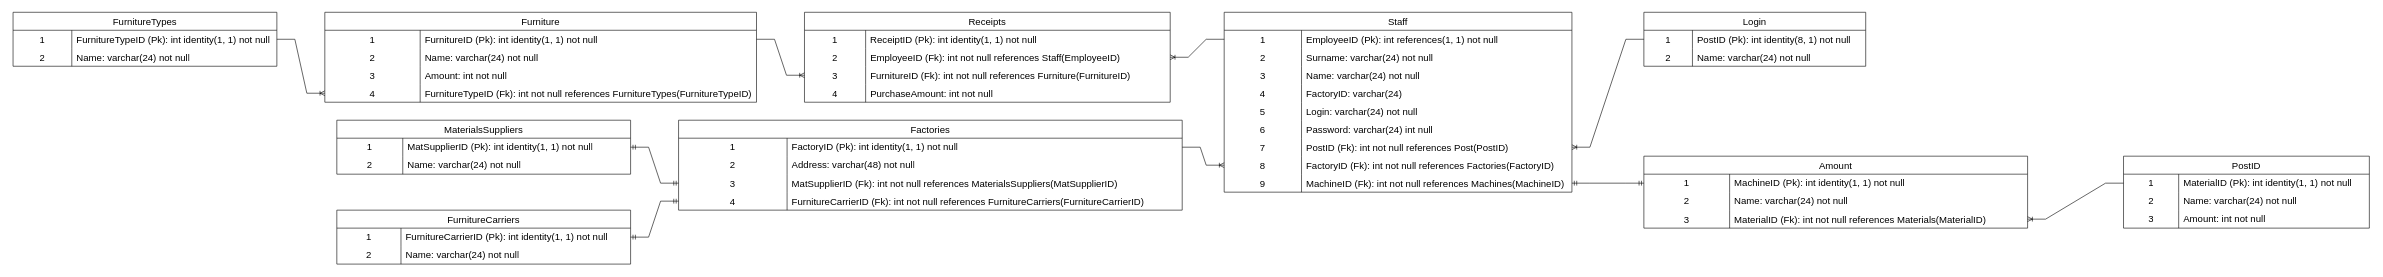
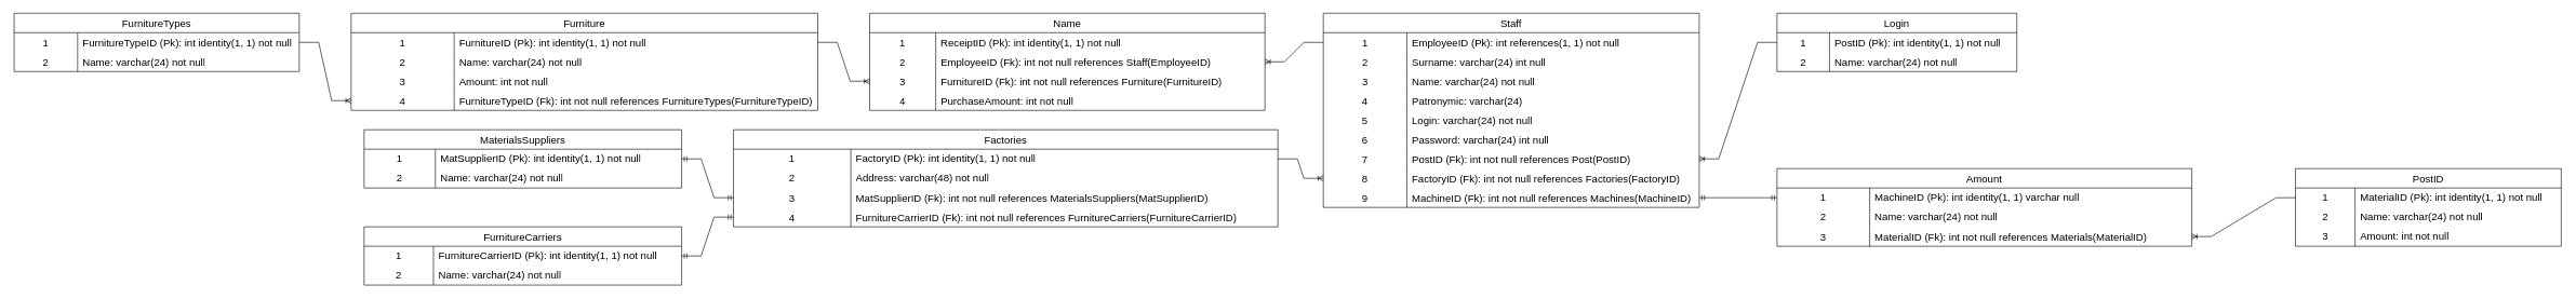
- <mxCell id="51" value="Receipts" style="shape=table;startSize=30;container=1;collapsible=0;childLayout=tableLayout;fixedRows=1;rowLines=0;fontStyle=0;strokeColor=default;fontSize=16;" vertex="1" parent="1"><mxGeometry x="1340" y="20" width="610" height="150" as="geometry" /></mxCell>
+ <mxCell id="51" value="Name" style="shape=table;startSize=30;container=1;collapsible=0;childLayout=tableLayout;fixedRows=1;rowLines=0;fontStyle=0;strokeColor=default;fontSize=16;" vertex="1" parent="1"><mxGeometry x="1340" y="20" width="610" height="150" as="geometry" /></mxCell>
- <mxCell id="46" value="PostID (Pk): int identity(8, 1) not null" style="shape=partialRectangle;html=1;whiteSpace=wrap;connectable=0;fillColor=none;top=0;left=0;bottom=0;right=0;align=left;spacingLeft=6;overflow=hidden;strokeColor=inherit;fontSize=16;" vertex="1" parent="44"><mxGeometry x="81" width="289" height="30" as="geometry"><mxRectangle width="289" height="30" as="alternateBounds" /></mxGeometry></mxCell>
+ <mxCell id="46" value="PostID (Pk): int identity(1, 1) not null" style="shape=partialRectangle;html=1;whiteSpace=wrap;connectable=0;fillColor=none;top=0;left=0;bottom=0;right=0;align=left;spacingLeft=6;overflow=hidden;strokeColor=inherit;fontSize=16;" vertex="1" parent="44"><mxGeometry x="81" width="289" height="30" as="geometry"><mxRectangle width="289" height="30" as="alternateBounds" /></mxGeometry></mxCell>
- <mxCell id="8" value="Surname: varchar(24) not null" style="shape=partialRectangle;html=1;whiteSpace=wrap;connectable=0;fillColor=none;top=0;left=0;bottom=0;right=0;align=left;spacingLeft=6;overflow=hidden;strokeColor=inherit;fontSize=16;" vertex="1" parent="6"><mxGeometry x="129" width="451" height="30" as="geometry"><mxRectangle width="451" height="30" as="alternateBounds" /></mxGeometry></mxCell>
+ <mxCell id="8" value="Surname: varchar(24) int null" style="shape=partialRectangle;html=1;whiteSpace=wrap;connectable=0;fillColor=none;top=0;left=0;bottom=0;right=0;align=left;spacingLeft=6;overflow=hidden;strokeColor=inherit;fontSize=16;" vertex="1" parent="6"><mxGeometry x="129" width="451" height="30" as="geometry"><mxRectangle width="451" height="30" as="alternateBounds" /></mxGeometry></mxCell>
- <mxCell id="14" value="FactoryID: varchar(24)" style="shape=partialRectangle;connectable=0;fillColor=none;top=0;left=0;bottom=0;right=0;align=left;spacingLeft=6;overflow=hidden;fontSize=16;" vertex="1" parent="12"><mxGeometry x="129" width="451" height="30" as="geometry"><mxRectangle width="451" height="30" as="alternateBounds" /></mxGeometry></mxCell>
+ <mxCell id="14" value="Patronymic: varchar(24)" style="shape=partialRectangle;connectable=0;fillColor=none;top=0;left=0;bottom=0;right=0;align=left;spacingLeft=6;overflow=hidden;fontSize=16;" vertex="1" parent="12"><mxGeometry x="129" width="451" height="30" as="geometry"><mxRectangle width="451" height="30" as="alternateBounds" /></mxGeometry></mxCell>
- <mxCell id="90" value="MachineID (Pk): int identity(1, 1) not null" style="shape=partialRectangle;html=1;whiteSpace=wrap;connectable=0;fillColor=none;top=0;left=0;bottom=0;right=0;align=left;spacingLeft=6;overflow=hidden;strokeColor=inherit;fontSize=16;" vertex="1" parent="88"><mxGeometry x="143" width="497" height="30" as="geometry"><mxRectangle width="497" height="30" as="alternateBounds" /></mxGeometry></mxCell>
+ <mxCell id="90" value="MachineID (Pk): int identity(1, 1) varchar null" style="shape=partialRectangle;html=1;whiteSpace=wrap;connectable=0;fillColor=none;top=0;left=0;bottom=0;right=0;align=left;spacingLeft=6;overflow=hidden;strokeColor=inherit;fontSize=16;" vertex="1" parent="88"><mxGeometry x="143" width="497" height="30" as="geometry"><mxRectangle width="497" height="30" as="alternateBounds" /></mxGeometry></mxCell>
